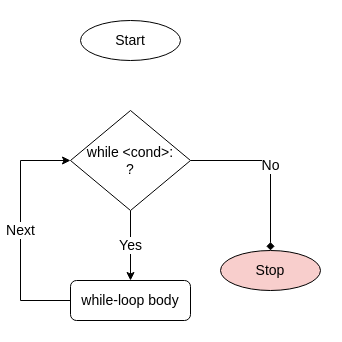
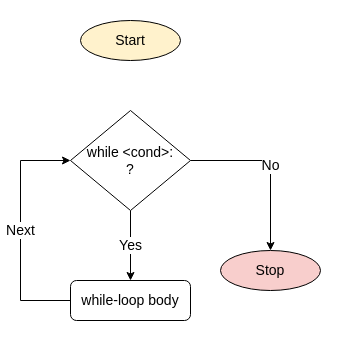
- <mxCell id="7" value="&lt;font style=&quot;font-size: 14px&quot;&gt;Start&lt;/font&gt;" style="ellipse;whiteSpace=wrap;html=1;" vertex="1" parent="1"><mxGeometry x="80" y="20" width="100" height="40" as="geometry" /></mxCell>
+ <mxCell id="7" value="&lt;font style=&quot;font-size: 14px&quot;&gt;Start&lt;/font&gt;" style="ellipse;whiteSpace=wrap;html=1;fillColor=#fff2cc;" vertex="1" parent="1"><mxGeometry x="80" y="20" width="100" height="40" as="geometry" /></mxCell>
- <mxCell id="2" value="No" style="edgeStyle=orthogonalEdgeStyle;rounded=0;orthogonalLoop=1;jettySize=auto;html=1;entryX=0.5;entryY=0;entryDx=0;entryDy=0;fontSize=14;endArrow=diamond;" edge="1" parent="1" source="4" target="8"><mxGeometry relative="1" as="geometry" /></mxCell>
+ <mxCell id="2" value="No" style="edgeStyle=orthogonalEdgeStyle;rounded=0;orthogonalLoop=1;jettySize=auto;html=1;entryX=0.5;entryY=0;entryDx=0;entryDy=0;fontSize=14;" edge="1" parent="1" source="4" target="8"><mxGeometry relative="1" as="geometry" /></mxCell>
